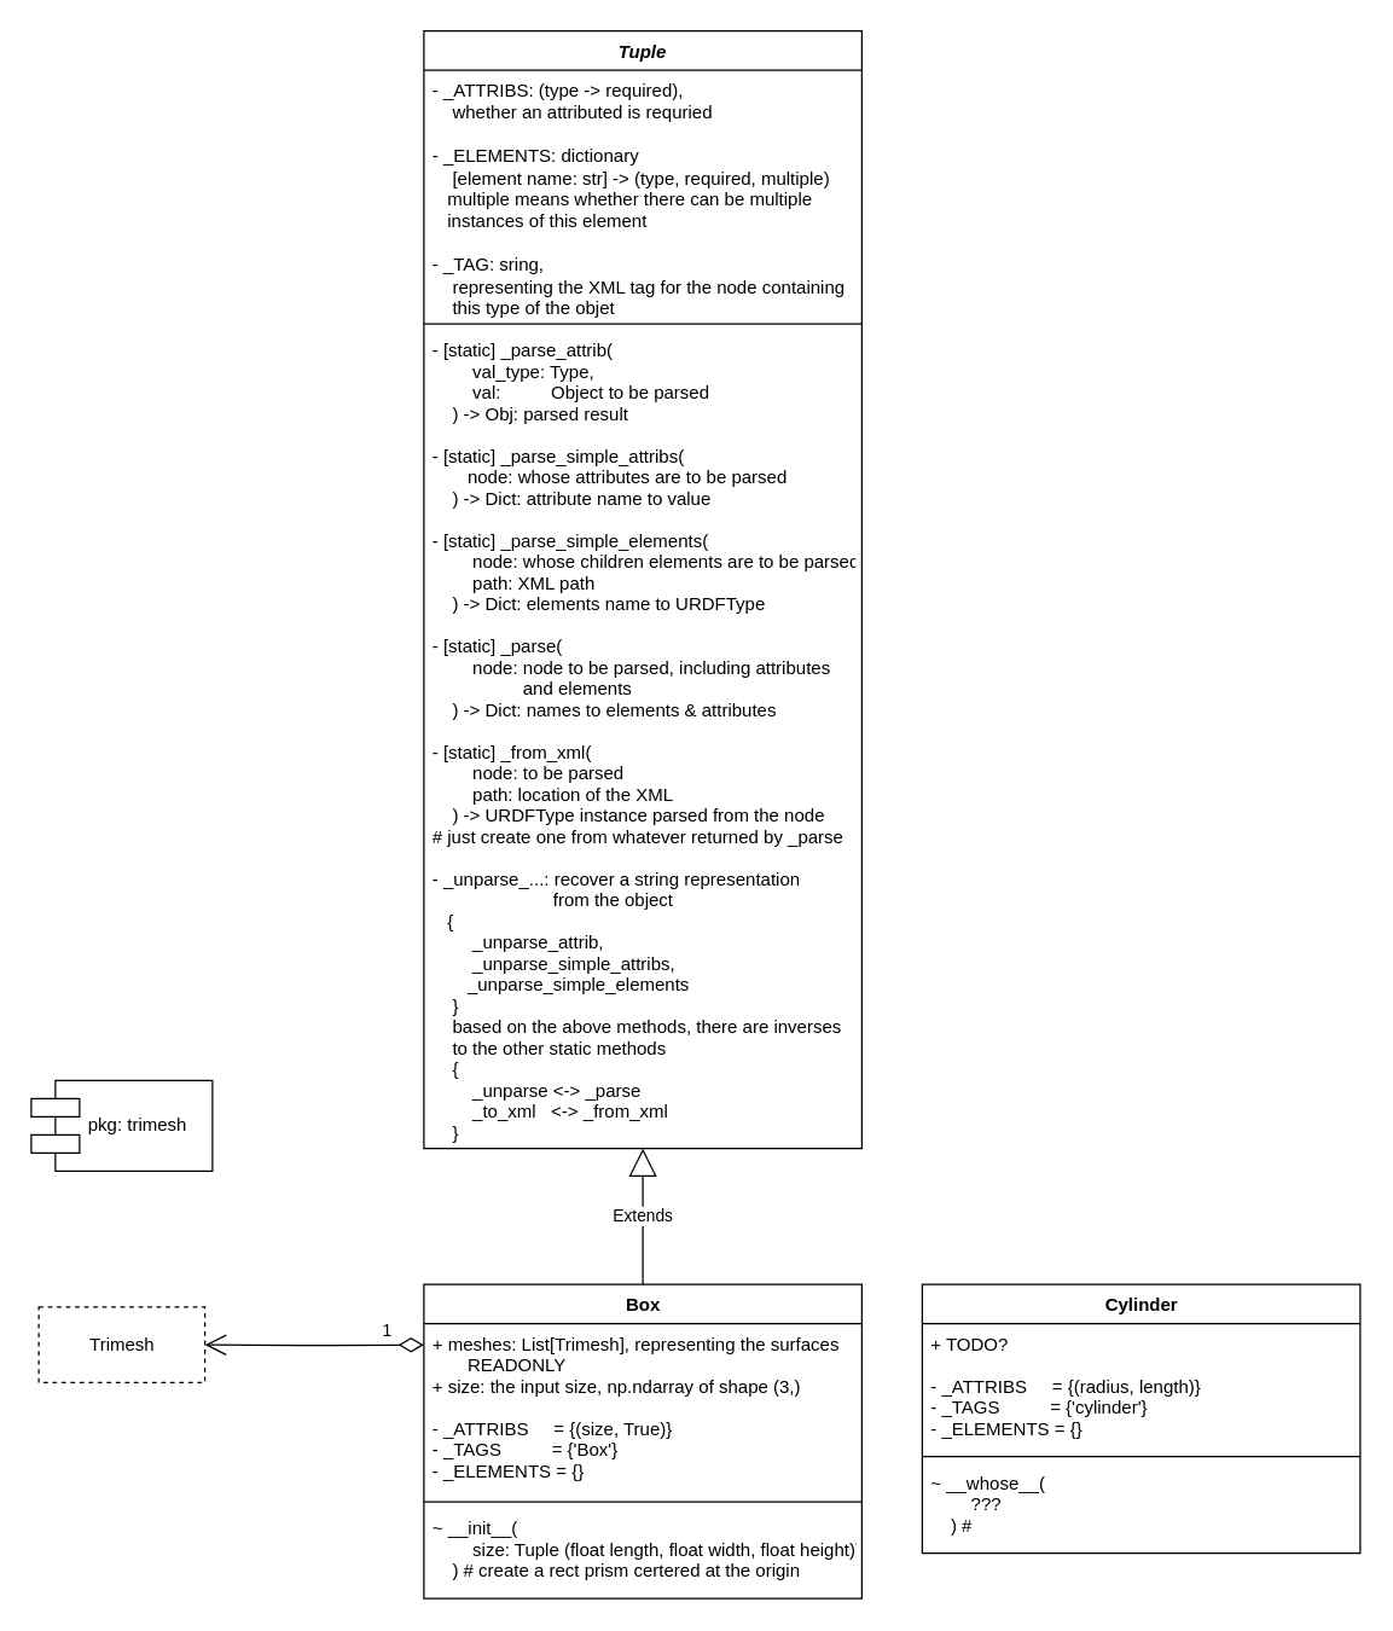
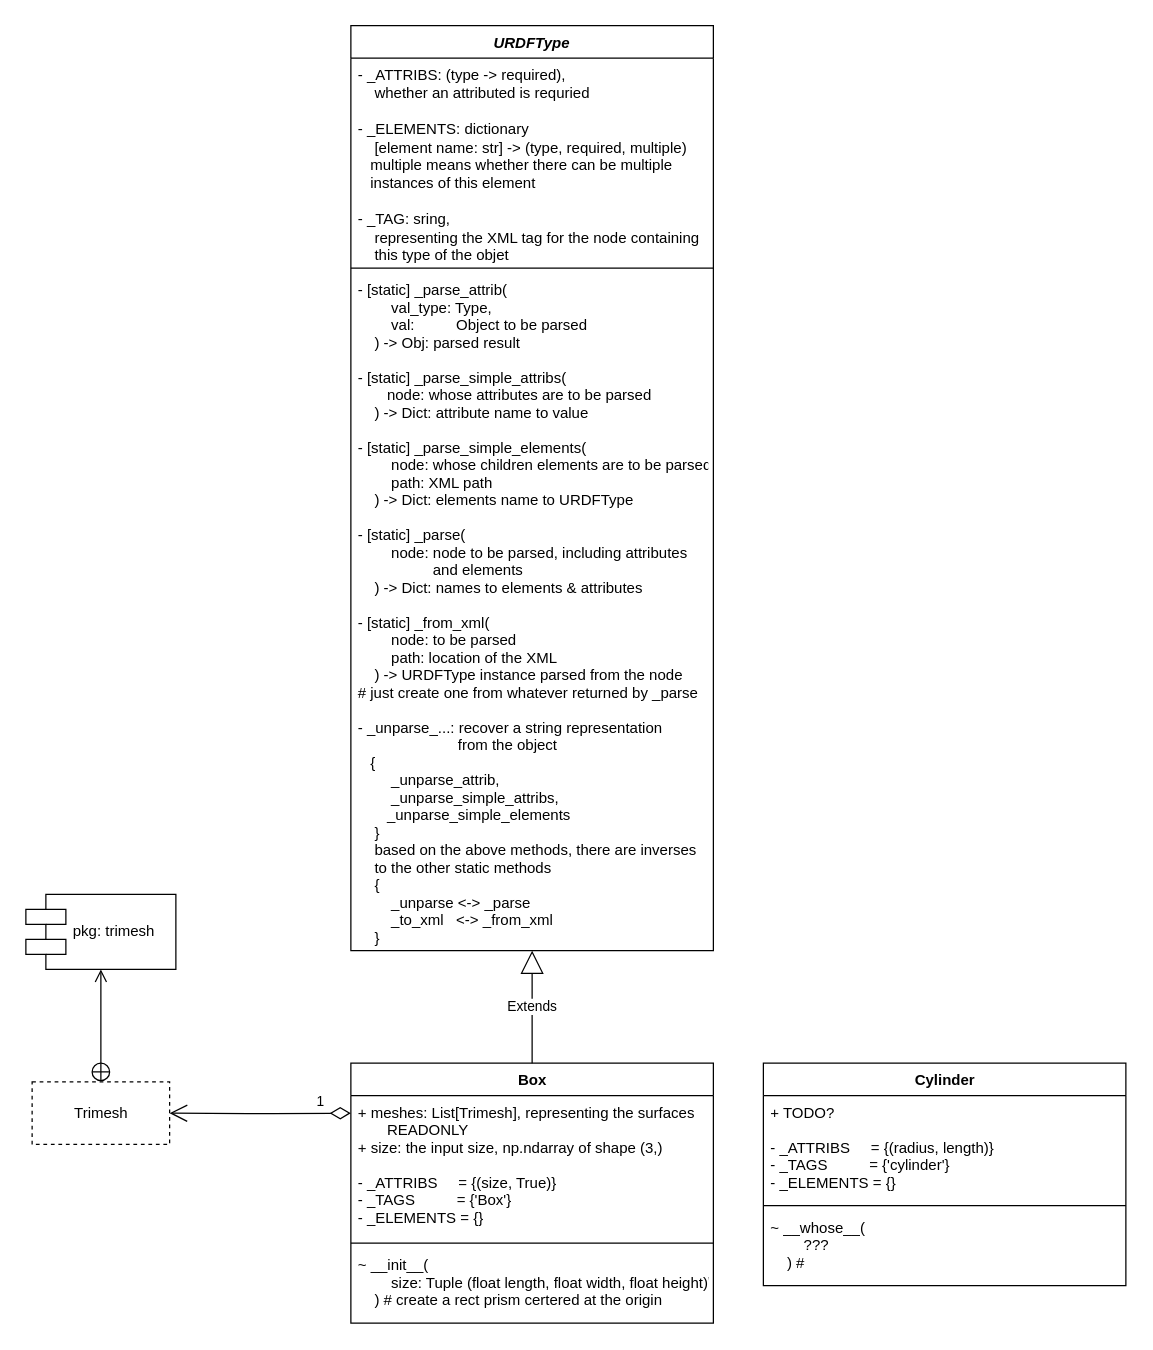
- <mxCell id="2" value="Tuple" style="swimlane;fontStyle=3;align=center;verticalAlign=top;childLayout=stackLayout;horizontal=1;startSize=26;horizontalStack=0;resizeParent=1;resizeParentMax=0;resizeLast=0;collapsible=1;marginBottom=0;" parent="1" vertex="1"><mxGeometry x="280" y="20" width="290" height="740" as="geometry" /></mxCell>
+ <mxCell id="2" value="URDFType" style="swimlane;fontStyle=3;align=center;verticalAlign=top;childLayout=stackLayout;horizontal=1;startSize=26;horizontalStack=0;resizeParent=1;resizeParentMax=0;resizeLast=0;collapsible=1;marginBottom=0;" parent="1" vertex="1"><mxGeometry x="280" y="20" width="290" height="740" as="geometry" /></mxCell>
+ <mxCell id="14" value="" style="endArrow=open;startArrow=circlePlus;endFill=0;startFill=0;endSize=8;html=1;exitX=0.5;exitY=0;exitDx=0;exitDy=0;entryX=0.5;entryY=1;entryDx=0;entryDy=0;" parent="1" source="12" target="13" edge="1"><mxGeometry width="160" relative="1" as="geometry"><mxPoint x="-40" y="930" as="sourcePoint" /><mxPoint x="120" y="930" as="targetPoint" /></mxGeometry></mxCell>
